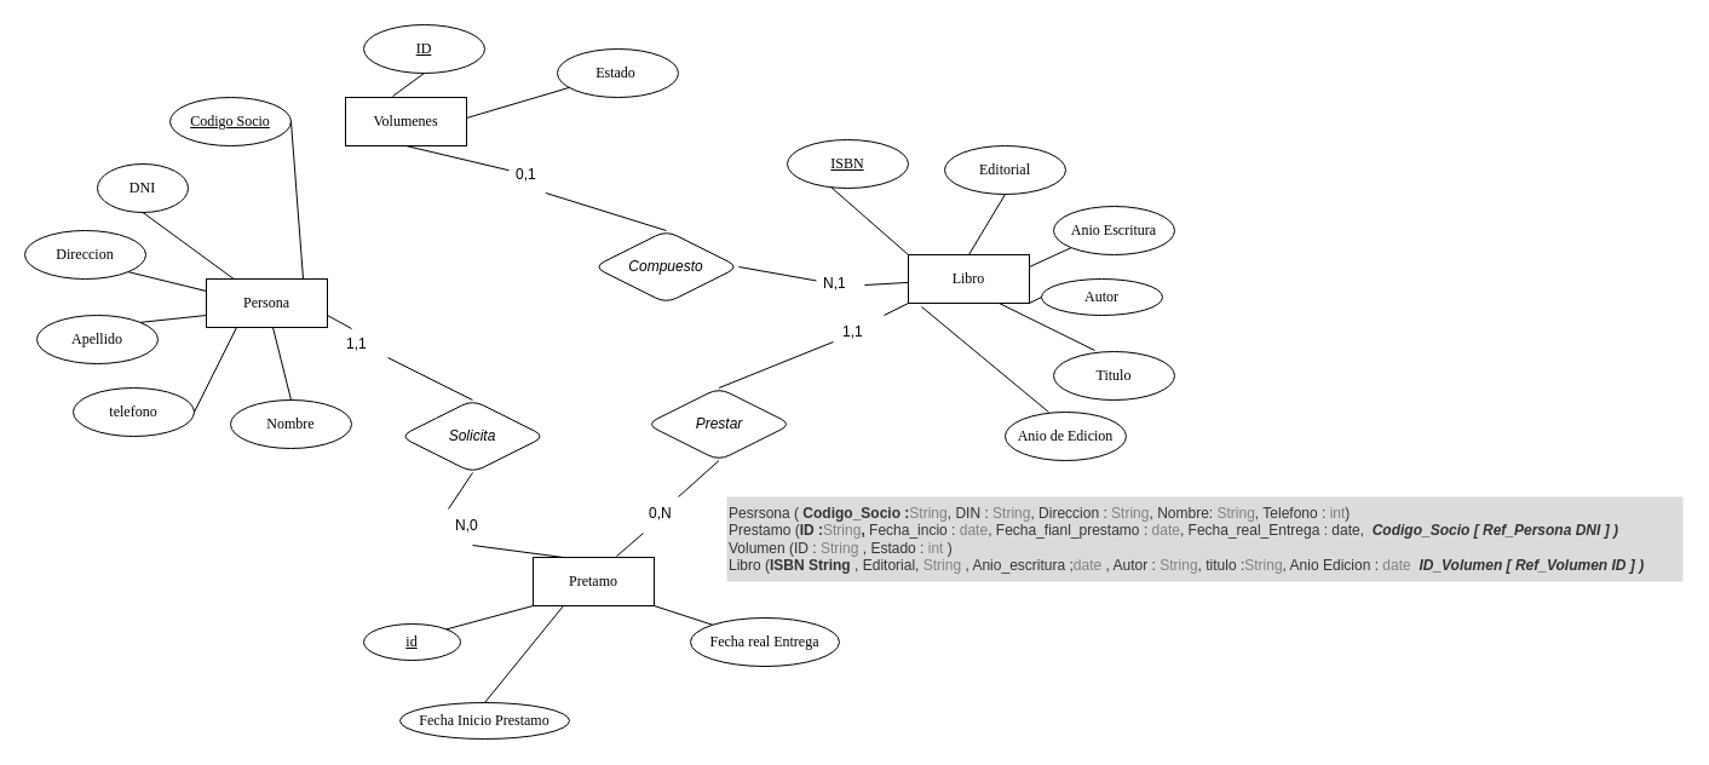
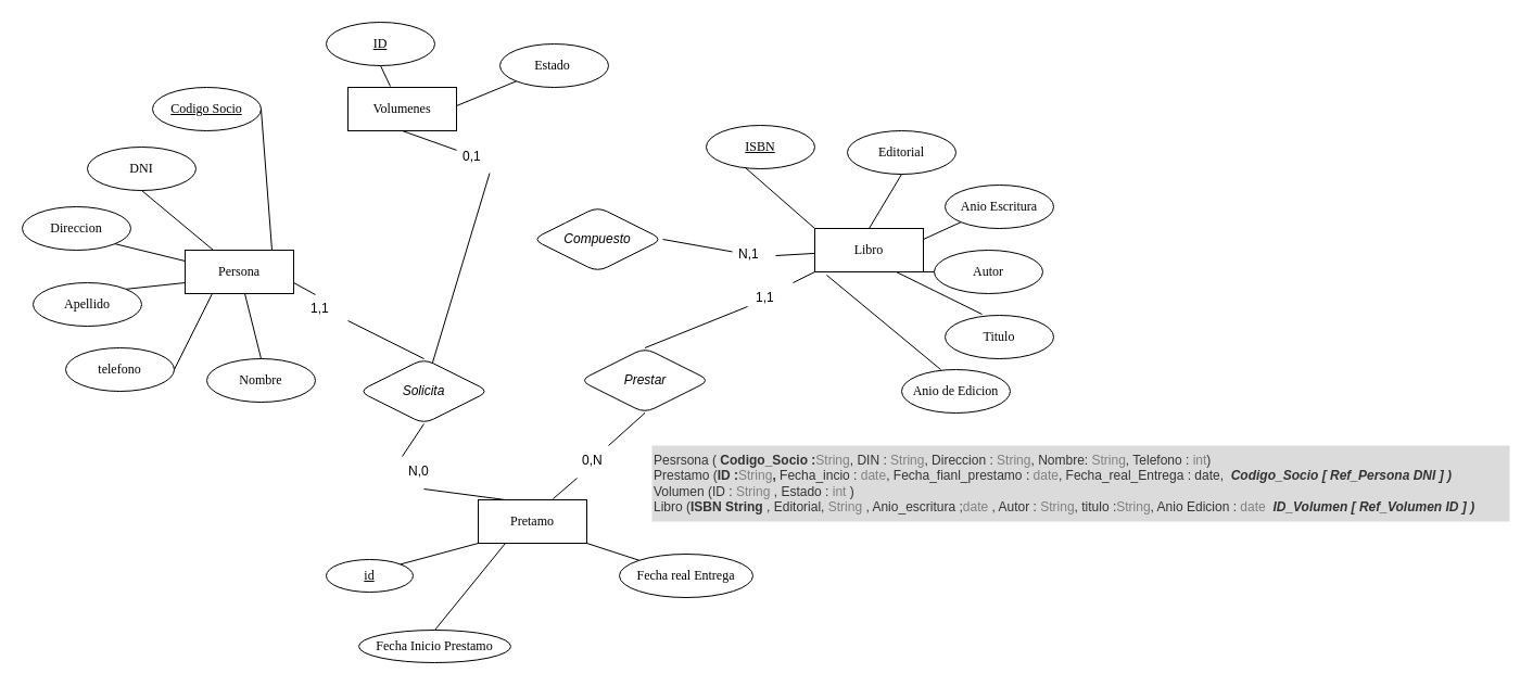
- <mxCell id="42" value="Volumenes" style="whiteSpace=wrap;html=1;align=center;shadow=0;rounded=0;labelBorderColor=none;labelBackgroundColor=none;fontSize=12;fontFamily=Comic Sans MS;fontStyle=0" parent="1" vertex="1"><mxGeometry x="285" y="80" width="100" height="40" as="geometry" /></mxCell>
+ <mxCell id="42" value="Volumenes" style="whiteSpace=wrap;html=1;align=center;shadow=0;rounded=0;labelBorderColor=none;labelBackgroundColor=none;fontSize=12;fontFamily=Comic Sans MS;fontStyle=0" parent="1" vertex="1"><mxGeometry x="320" y="80" width="100" height="40" as="geometry" /></mxCell>
- <mxCell id="5" value="DNI" style="ellipse;whiteSpace=wrap;html=1;align=center;rounded=1;fontFamily=Comic Sans MS;fontStyle=0" parent="1" vertex="1"><mxGeometry x="80" y="135" width="75" height="40" as="geometry" /></mxCell>
+ <mxCell id="5" value="DNI" style="ellipse;whiteSpace=wrap;html=1;align=center;rounded=1;fontFamily=Comic Sans MS;fontStyle=0" parent="1" vertex="1"><mxGeometry x="80" y="135" width="100" height="40" as="geometry" /></mxCell>
- <mxCell id="47" value="" style="endArrow=none;html=1;rounded=1;exitX=0.763;exitY=0.967;exitDx=0;exitDy=0;exitPerimeter=0;entryX=0.5;entryY=0;entryDx=0;entryDy=0;" parent="1" source="50" target="46" edge="1"><mxGeometry relative="1" as="geometry"><mxPoint x="512.02" y="190" as="sourcePoint" /><mxPoint x="509.077" y="231.038" as="targetPoint" /></mxGeometry></mxCell>
+ <mxCell id="47" value="" style="endArrow=none;html=1;rounded=1;exitX=0.763;exitY=0.967;exitDx=0;exitDy=0;exitPerimeter=0;" parent="1" source="50" target="25" edge="1"><mxGeometry relative="1" as="geometry"><mxPoint x="512.02" y="190" as="sourcePoint" /><mxPoint x="509.077" y="231.038" as="targetPoint" /></mxGeometry></mxCell>
- <mxCell id="14" value="Autor" style="ellipse;whiteSpace=wrap;html=1;align=center;rounded=1;fontFamily=Comic Sans MS;fontStyle=0" parent="1" vertex="1"><mxGeometry x="860" y="230" width="100" height="30" as="geometry" /></mxCell>
+ <mxCell id="14" value="Autor" style="ellipse;whiteSpace=wrap;html=1;align=center;rounded=1;fontFamily=Comic Sans MS;fontStyle=0" parent="1" vertex="1"><mxGeometry x="860" y="230" width="100" height="40" as="geometry" /></mxCell>
